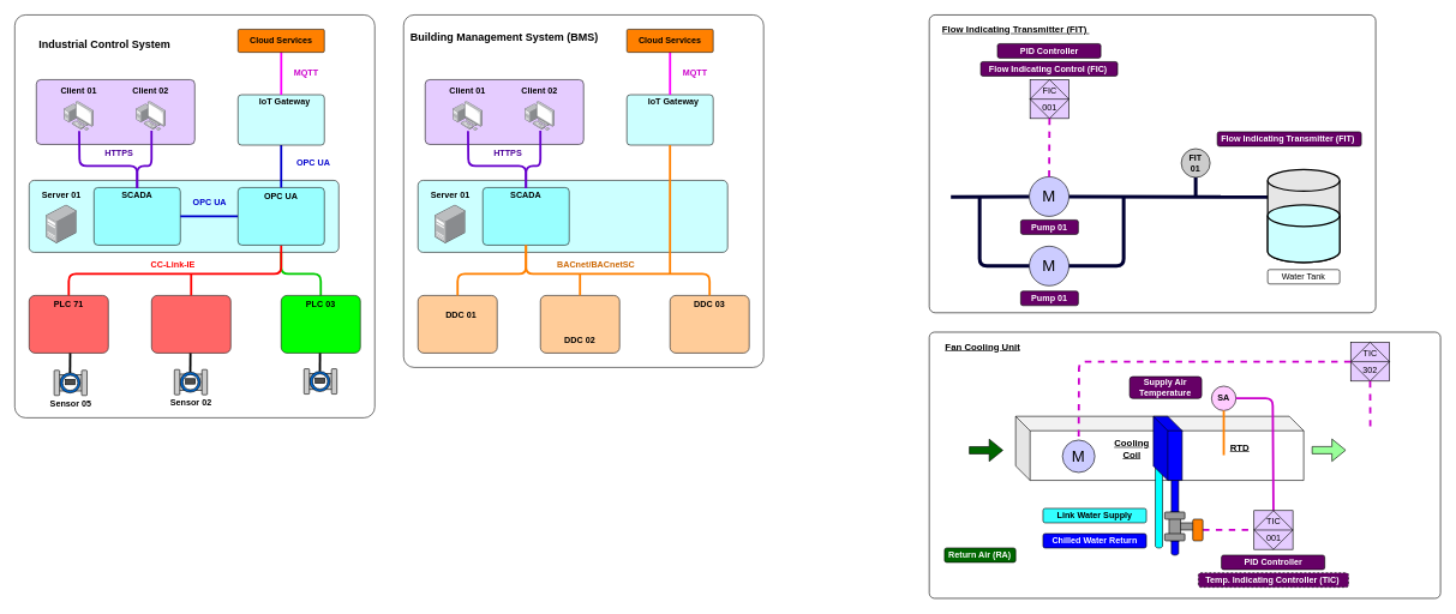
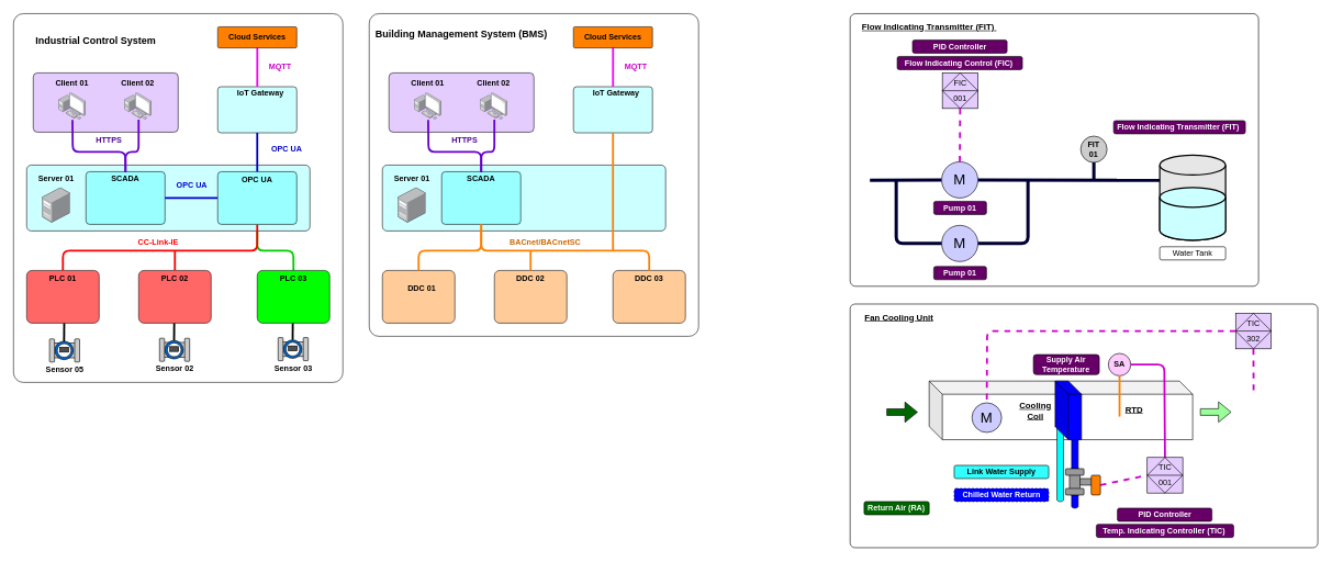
- <mxCell id="42" value="&lt;b&gt;&lt;font style=&quot;color: rgb(0, 0, 0);&quot;&gt;PLC 71&lt;/font&gt;&lt;/b&gt;" style="rounded=0;whiteSpace=wrap;html=1;strokeColor=none;fillColor=none;" parent="1" vertex="1"><mxGeometry x="60" y="412" width="70" height="20" as="geometry" /></mxCell>
+ <mxCell id="42" value="&lt;b&gt;&lt;font style=&quot;color: rgb(0, 0, 0);&quot;&gt;PLC 01&lt;/font&gt;&lt;/b&gt;" style="rounded=0;whiteSpace=wrap;html=1;strokeColor=none;fillColor=none;" parent="1" vertex="1"><mxGeometry x="60" y="412" width="70" height="20" as="geometry" /></mxCell>
+ <mxCell id="45" value="&lt;b&gt;&lt;font style=&quot;color: rgb(0, 0, 0);&quot;&gt;PLC 02&lt;/font&gt;&lt;/b&gt;" style="rounded=0;whiteSpace=wrap;html=1;strokeColor=none;fillColor=none;" parent="1" vertex="1"><mxGeometry x="230" y="412" width="70" height="20" as="geometry" /></mxCell>
- <mxCell id="88" value="&lt;b&gt;&lt;font style=&quot;color: rgb(0, 0, 0);&quot;&gt;DDC 02&lt;/font&gt;&lt;/b&gt;" style="rounded=0;whiteSpace=wrap;html=1;strokeColor=none;fillColor=none;" parent="1" vertex="1"><mxGeometry x="770" y="462" width="70" height="20" as="geometry" /></mxCell>
+ <mxCell id="88" value="&lt;b&gt;&lt;font style=&quot;color: rgb(0, 0, 0);&quot;&gt;DDC 02&lt;/font&gt;&lt;/b&gt;" style="rounded=0;whiteSpace=wrap;html=1;strokeColor=none;fillColor=none;" parent="1" vertex="1"><mxGeometry x="770" y="412" width="70" height="20" as="geometry" /></mxCell>
- <mxCell id="144" value="Supply Air Temperature" style="rounded=1;whiteSpace=wrap;html=1;fillColor=#660066;fontStyle=1;fontColor=#FFFFFF;" parent="1" vertex="1"><mxGeometry x="1568.25" y="522.75" width="100" height="30.5" as="geometry" /></mxCell>
+ <mxCell id="144" value="Supply Air Temperature" style="rounded=1;whiteSpace=wrap;html=1;fillColor=#660066;fontStyle=1;fontColor=#FFFFFF;" parent="1" vertex="1"><mxGeometry x="1568.25" y="537.75" width="100" height="30.5" as="geometry" /></mxCell>
+ <mxCell id="15" value="&lt;b&gt;&lt;font style=&quot;color: rgb(0, 0, 0);&quot;&gt;Sensor 03&lt;/font&gt;&lt;/b&gt;" style="rounded=0;whiteSpace=wrap;html=1;strokeColor=none;fillColor=none;" parent="6" vertex="1"><mxGeometry y="64" width="70" height="20" as="geometry" /></mxCell>
- <mxCell id="141" value="&lt;table cellpadding=&quot;4&quot; cellspacing=&quot;0&quot; border=&quot;0&quot; style=&quot;font-size:1em;width:100%;height:100%;&quot;&gt;&lt;tbody&gt;&lt;tr&gt;&lt;td&gt;TIC&lt;/td&gt;&lt;/tr&gt;&lt;tr&gt;&lt;td&gt;001&lt;/td&gt;&lt;/tr&gt;&lt;/tbody&gt;&lt;/table&gt; " style="html=1;outlineConnect=0;align=center;dashed=0;aspect=fixed;shape=mxgraph.pid2inst.progLogCont;mounting=room;fillColor=#E5CCFF;" parent="1" vertex="1"><mxGeometry x="1741" y="709" width="54" height="54" as="geometry" /></mxCell>
+ <mxCell id="141" value="&lt;table cellpadding=&quot;4&quot; cellspacing=&quot;0&quot; border=&quot;0&quot; style=&quot;font-size:1em;width:100%;height:100%;&quot;&gt;&lt;tbody&gt;&lt;tr&gt;&lt;td&gt;TIC&lt;/td&gt;&lt;/tr&gt;&lt;tr&gt;&lt;td&gt;001&lt;/td&gt;&lt;/tr&gt;&lt;/tbody&gt;&lt;/table&gt; " style="html=1;outlineConnect=0;align=center;dashed=0;aspect=fixed;shape=mxgraph.pid2inst.progLogCont;mounting=room;fillColor=#E5CCFF;" parent="1" vertex="1"><mxGeometry x="1741" y="694" width="54" height="54" as="geometry" /></mxCell>
- <mxCell id="156" value="Chilled Water Return" style="rounded=1;whiteSpace=wrap;html=1;fillColor=#0000FF;fontStyle=1;fontColor=#FFFFFF;strokeColor=#000000;" parent="1" vertex="1"><mxGeometry x="1448" y="741" width="143.5" height="20" as="geometry" /></mxCell>
+ <mxCell id="156" value="Chilled Water Return" style="rounded=1;whiteSpace=wrap;html=1;fillColor=#0000FF;fontStyle=1;fontColor=#FFFFFF;strokeColor=#000000;dashed=1;" parent="1" vertex="1"><mxGeometry x="1448" y="741" width="143.5" height="20" as="geometry" /></mxCell>
- <mxCell id="137" value="Temp. Indicating Controller (TIC)&amp;nbsp;" style="rounded=1;whiteSpace=wrap;html=1;fillColor=#660066;fontStyle=1;fontColor=#FFFFFF;dashed=1;" parent="1" vertex="1"><mxGeometry x="1663.75" y="795.5" width="208.5" height="20" as="geometry" /></mxCell>
+ <mxCell id="137" value="Temp. Indicating Controller (TIC)&amp;nbsp;" style="rounded=1;whiteSpace=wrap;html=1;fillColor=#660066;fontStyle=1;fontColor=#FFFFFF;" parent="1" vertex="1"><mxGeometry x="1663.75" y="795.5" width="208.5" height="20" as="geometry" /></mxCell>
